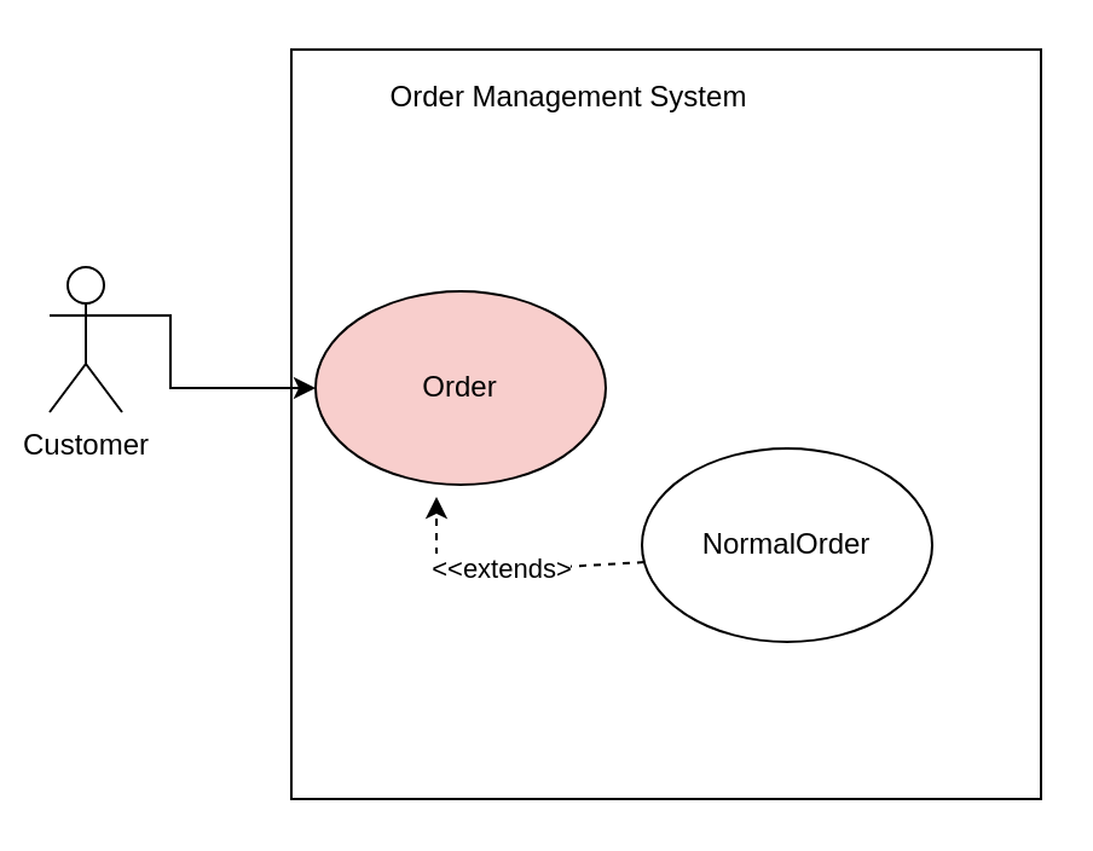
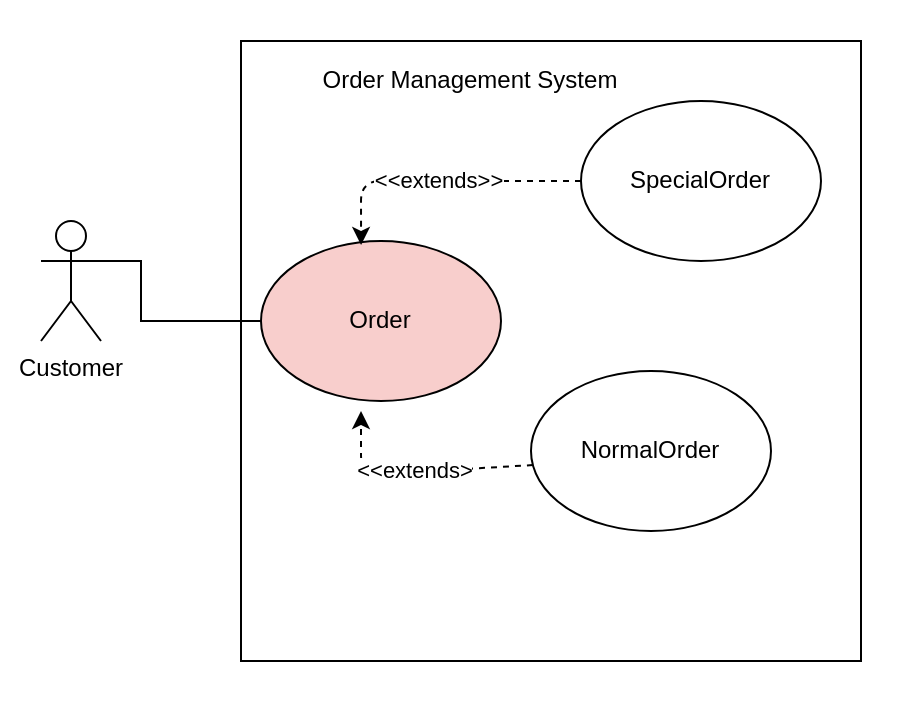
+ <mxCell id="7" value="&amp;lt;&amp;lt;extends&amp;gt;&amp;gt;" style="endArrow=classic;html=1;exitX=0;exitY=0.5;exitDx=0;exitDy=0;entryX=0.417;entryY=0.025;entryDx=0;entryDy=0;entryPerimeter=0;dashed=1;" edge="1" parent="1" source="5" target="3"><mxGeometry width="50" height="50" relative="1" as="geometry"><mxPoint x="300" y="220" as="sourcePoint" /><mxPoint x="350" y="170" as="targetPoint" /><Array as="points"><mxPoint x="180" y="90" /></Array></mxGeometry></mxCell>
+ <mxCell id="5" value="SpecialOrder" style="ellipse;whiteSpace=wrap;html=1;" vertex="1" parent="1"><mxGeometry x="290" y="50" width="120" height="80" as="geometry" /></mxCell>
- <mxCell id="8" style="edgeStyle=orthogonalEdgeStyle;rounded=0;orthogonalLoop=1;jettySize=auto;html=1;exitX=1;exitY=0.333;exitDx=0;exitDy=0;exitPerimeter=0;entryX=0;entryY=0.5;entryDx=0;entryDy=0;" edge="1" parent="1" source="9" target="3"><mxGeometry relative="1" as="geometry"><Array as="points"><mxPoint x="70" y="130" /><mxPoint x="70" y="160" /></Array></mxGeometry></mxCell>
+ <mxCell id="8" style="edgeStyle=orthogonalEdgeStyle;rounded=0;orthogonalLoop=1;jettySize=auto;html=1;exitX=1;exitY=0.333;exitDx=0;exitDy=0;exitPerimeter=0;entryX=0;entryY=0.5;entryDx=0;entryDy=0;endArrow=none;" edge="1" parent="1" source="9" target="3"><mxGeometry relative="1" as="geometry"><Array as="points"><mxPoint x="70" y="130" /><mxPoint x="70" y="160" /></Array></mxGeometry></mxCell>
